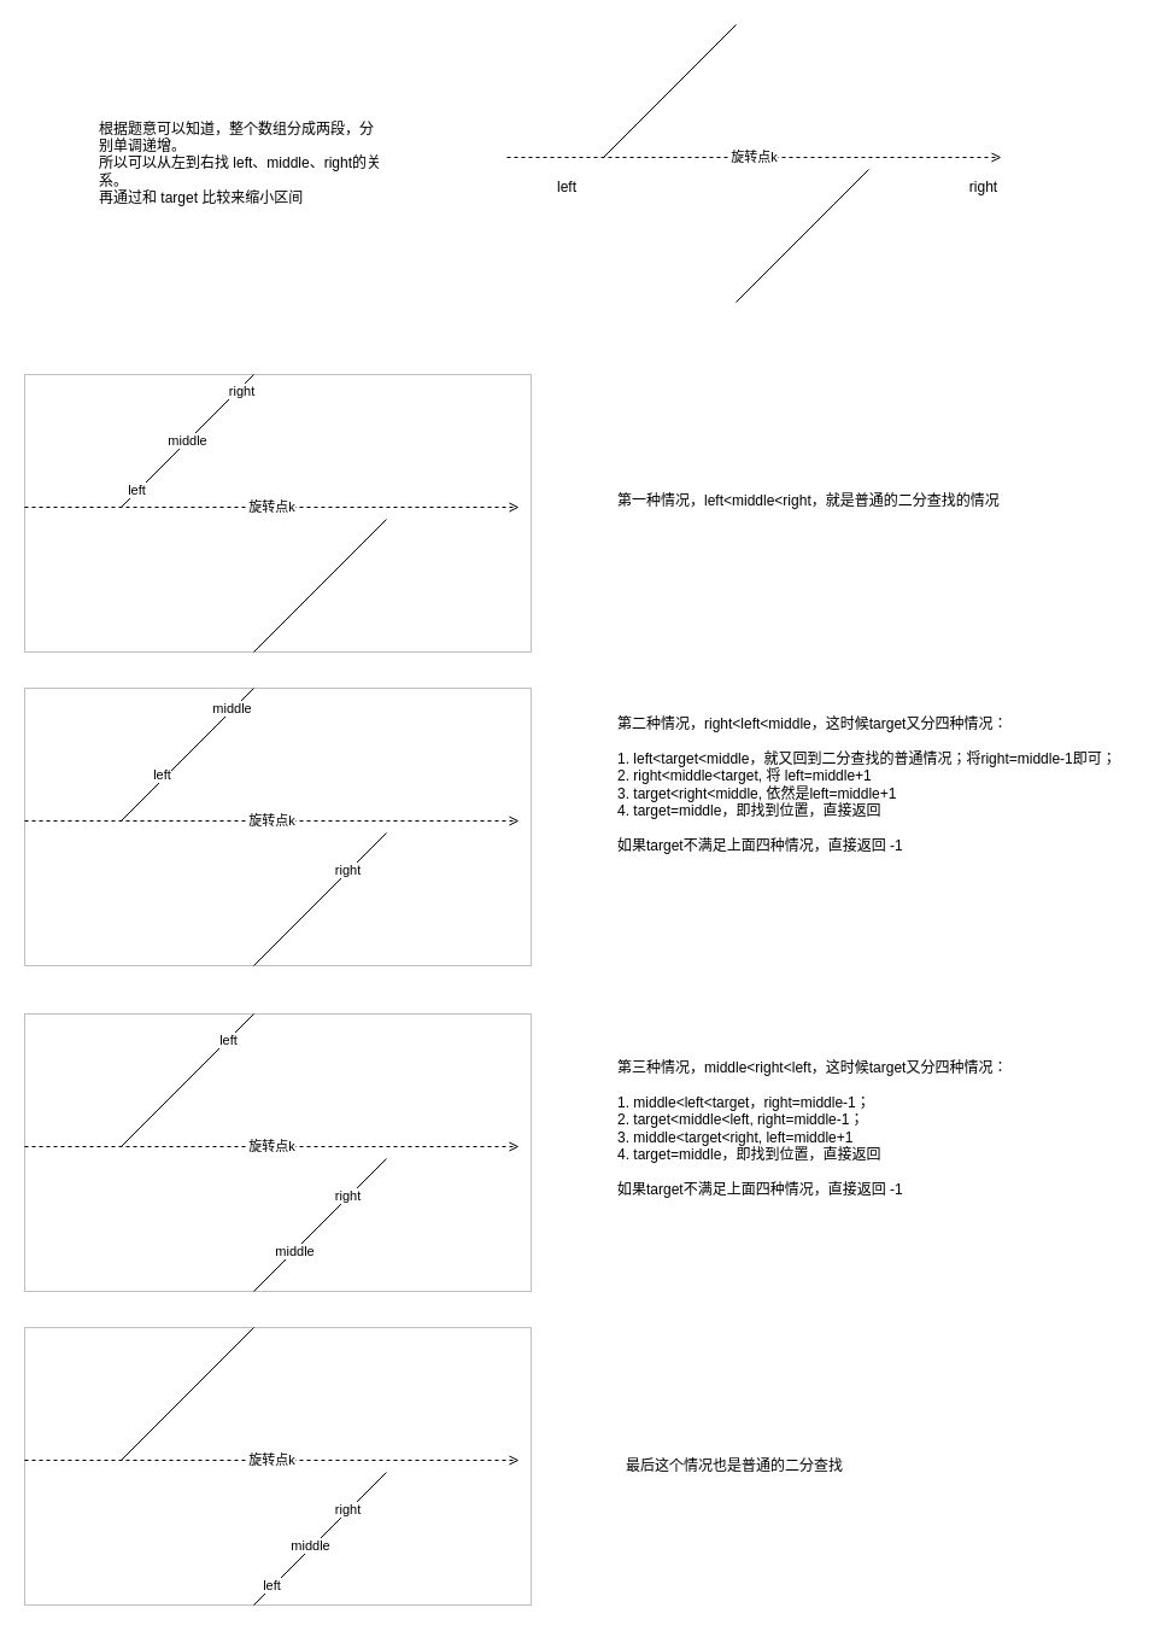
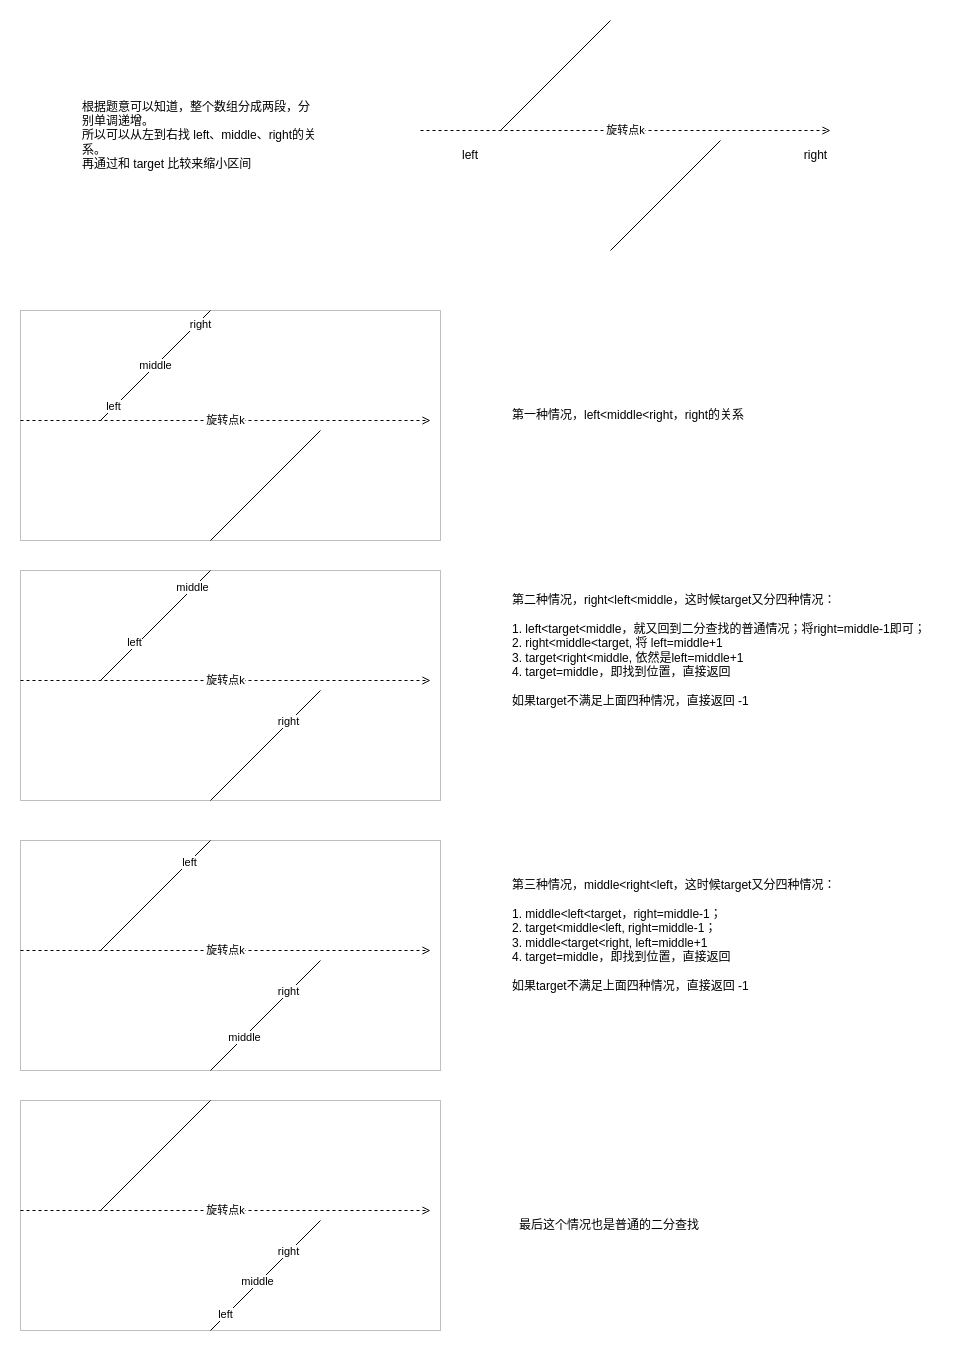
- <mxCell id="16" value="第一种情况，left&amp;lt;middle&amp;lt;right，就是普通的二分查找的情况" style="text;html=1;align=left;verticalAlign=middle;resizable=0;points=[];autosize=1;strokeColor=none;fillColor=none;" vertex="1" parent="1"><mxGeometry x="510" y="400" width="340" height="30" as="geometry" /></mxCell>
+ <mxCell id="16" value="第一种情况，left&amp;lt;middle&amp;lt;right，right的关系" style="text;html=1;align=left;verticalAlign=middle;resizable=0;points=[];autosize=1;strokeColor=none;fillColor=none;" vertex="1" parent="1"><mxGeometry x="510" y="400" width="340" height="30" as="geometry" /></mxCell>
- <mxCell id="43" value="最后这个情况也是普通的二分查找" style="text;html=1;align=left;verticalAlign=middle;resizable=0;points=[];autosize=1;strokeColor=none;fillColor=none;" vertex="1" parent="1"><mxGeometry x="517" y="1200" width="200" height="30" as="geometry" /></mxCell>
+ <mxCell id="43" value="最后这个情况也是普通的二分查找" style="text;html=1;align=left;verticalAlign=middle;resizable=0;points=[];autosize=1;strokeColor=none;fillColor=none;" vertex="1" parent="1"><mxGeometry x="517" y="1210" width="200" height="30" as="geometry" /></mxCell>
